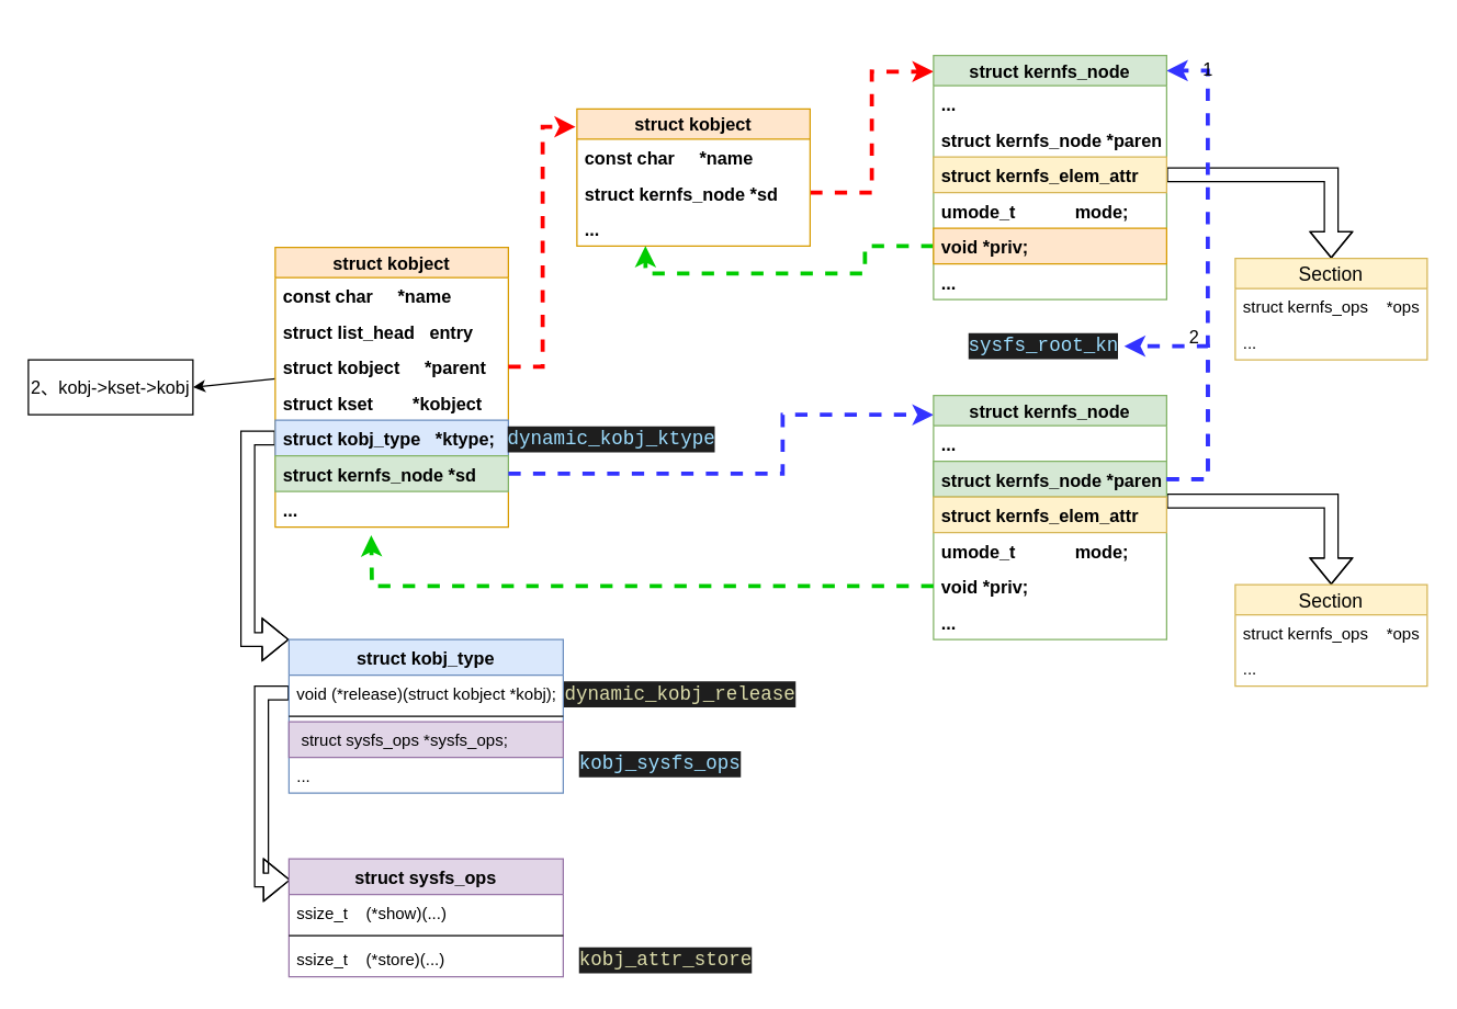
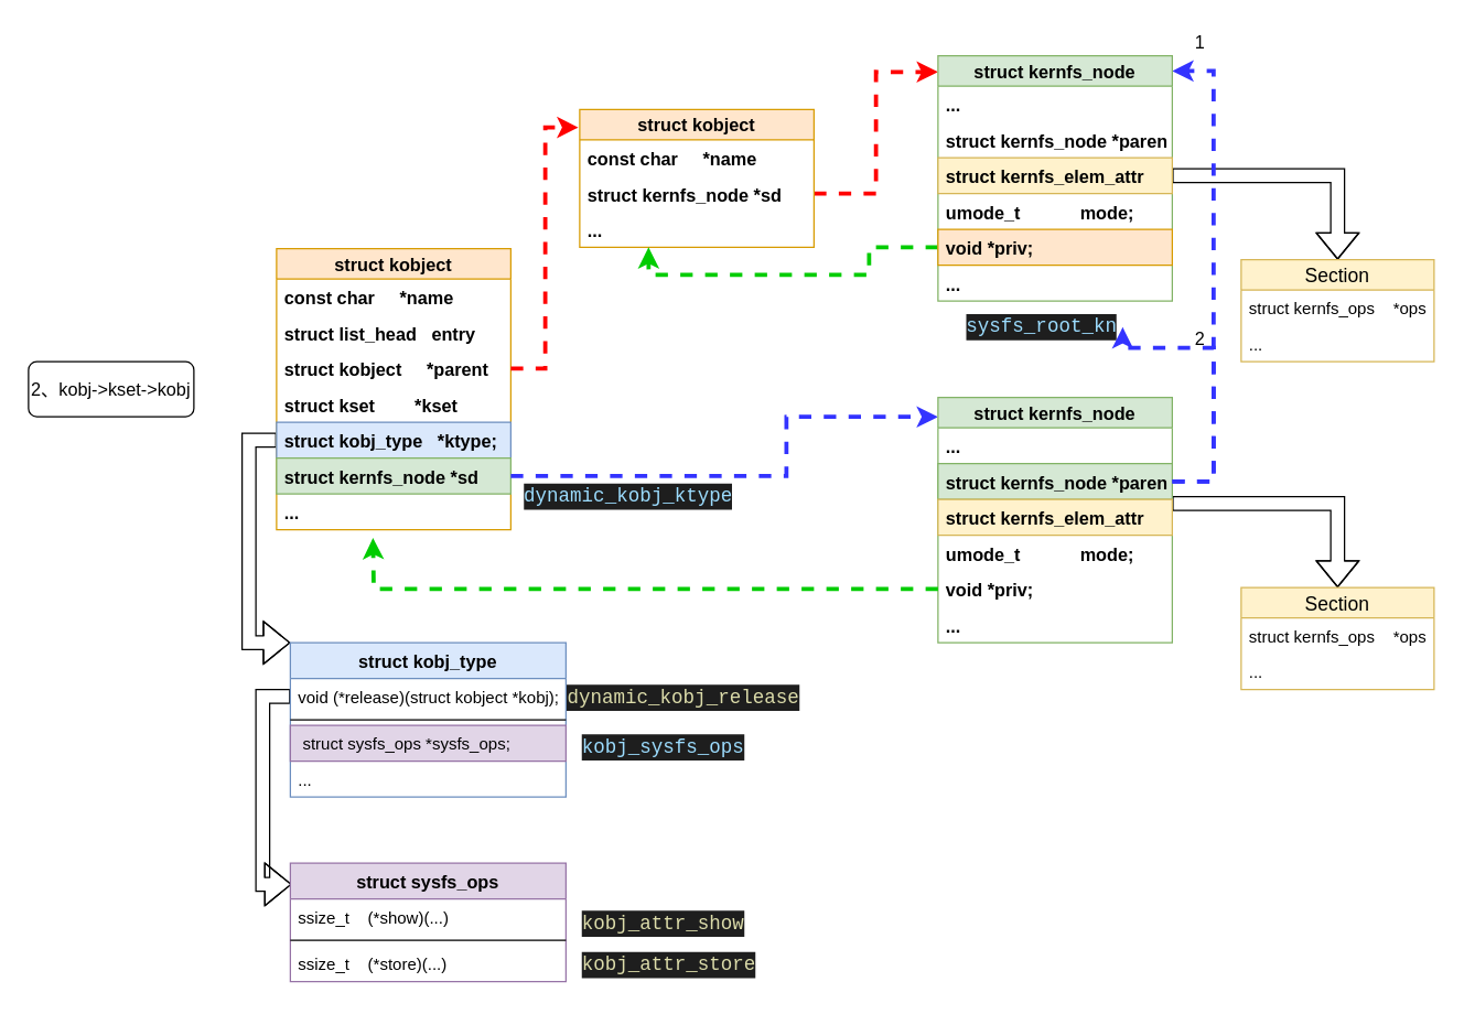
- <mxCell id="62" value="1" style="text;html=1;align=center;verticalAlign=middle;resizable=0;points=[];autosize=1;fontSize=13;fontColor=#000000;" vertex="1" parent="1"><mxGeometry x="870" y="40" width="20" height="20" as="geometry" /></mxCell>
+ <mxCell id="62" value="1" style="text;html=1;align=center;verticalAlign=middle;resizable=0;points=[];autosize=1;fontSize=13;fontColor=#000000;" vertex="1" parent="1"><mxGeometry x="860" y="20" width="20" height="20" as="geometry" /></mxCell>
- <mxCell id="59" value="&lt;div style=&quot;color: rgb(212 , 212 , 212) ; background-color: rgb(30 , 30 , 30) ; font-family: &amp;#34;consolas&amp;#34; , &amp;#34;courier new&amp;#34; , monospace ; font-size: 14px ; line-height: 19px&quot;&gt;&lt;span style=&quot;color: #9cdcfe&quot;&gt;sysfs_root_kn&lt;/span&gt;&lt;/div&gt;" style="text;html=1;align=center;verticalAlign=middle;resizable=0;points=[];autosize=1;fontSize=13;fontColor=#000000;" vertex="1" parent="1"><mxGeometry x="700" y="242" width="120" height="20" as="geometry" /></mxCell>
+ <mxCell id="59" value="&lt;div style=&quot;color: rgb(212 , 212 , 212) ; background-color: rgb(30 , 30 , 30) ; font-family: &amp;#34;consolas&amp;#34; , &amp;#34;courier new&amp;#34; , monospace ; font-size: 14px ; line-height: 19px&quot;&gt;&lt;span style=&quot;color: #9cdcfe&quot;&gt;sysfs_root_kn&lt;/span&gt;&lt;/div&gt;" style="text;html=1;align=center;verticalAlign=middle;resizable=0;points=[];autosize=1;fontSize=13;fontColor=#000000;" vertex="1" parent="1"><mxGeometry x="695" y="227" width="120" height="20" as="geometry" /></mxCell>
- <mxCell id="10" style="edgeStyle=none;rounded=0;orthogonalLoop=1;jettySize=auto;html=1;entryX=1;entryY=0.5;entryDx=0;entryDy=0;fontSize=13;fontColor=#000000;" edge="1" parent="1" source="14" target="9"><mxGeometry relative="1" as="geometry" /></mxCell>
- <mxCell id="9" value="2、kobj-&amp;gt;kset-&amp;gt;kobj" style="whiteSpace=wrap;html=1;fontSize=13;fontColor=#000000;rounded=0;" vertex="1" parent="1"><mxGeometry x="20" y="262" width="120" height="40" as="geometry" /></mxCell>
+ <mxCell id="9" value="2、kobj-&amp;gt;kset-&amp;gt;kobj" style="rounded=1;whiteSpace=wrap;html=1;fontSize=13;fontColor=#000000;" vertex="1" parent="1"><mxGeometry x="20" y="262" width="120" height="40" as="geometry" /></mxCell>
- <mxCell id="15" value="struct kset        *kobject" style="text;strokeColor=none;fillColor=none;spacingLeft=4;spacingRight=4;overflow=hidden;rotatable=0;points=[[0,0.5],[1,0.5]];portConstraint=eastwest;fontSize=13;fontStyle=1" vertex="1" parent="11"><mxGeometry y="100" width="170" height="26" as="geometry" /></mxCell>
+ <mxCell id="15" value="struct kset        *kset" style="text;strokeColor=none;fillColor=none;spacingLeft=4;spacingRight=4;overflow=hidden;rotatable=0;points=[[0,0.5],[1,0.5]];portConstraint=eastwest;fontSize=13;fontStyle=1" vertex="1" parent="11"><mxGeometry y="100" width="170" height="26" as="geometry" /></mxCell>
- <mxCell id="63" value="&lt;div style=&quot;color: rgb(212 , 212 , 212) ; background-color: rgb(30 , 30 , 30) ; font-family: &amp;#34;consolas&amp;#34; , &amp;#34;courier new&amp;#34; , monospace ; font-size: 14px ; line-height: 19px&quot;&gt;&lt;span style=&quot;color: #9cdcfe&quot;&gt;dynamic_kobj_ktype&lt;/span&gt;&lt;/div&gt;" style="text;html=1;align=center;verticalAlign=middle;resizable=0;points=[];autosize=1;fontSize=13;fontColor=#000000;" vertex="1" parent="1"><mxGeometry x="370" y="310" width="150" height="20" as="geometry" /></mxCell>
+ <mxCell id="63" value="&lt;div style=&quot;color: rgb(212 , 212 , 212) ; background-color: rgb(30 , 30 , 30) ; font-family: &amp;#34;consolas&amp;#34; , &amp;#34;courier new&amp;#34; , monospace ; font-size: 14px ; line-height: 19px&quot;&gt;&lt;span style=&quot;color: #9cdcfe&quot;&gt;dynamic_kobj_ktype&lt;/span&gt;&lt;/div&gt;" style="text;html=1;align=center;verticalAlign=middle;resizable=0;points=[];autosize=1;fontSize=13;fontColor=#000000;" vertex="1" parent="1"><mxGeometry x="380" y="350" width="150" height="20" as="geometry" /></mxCell>
- <mxCell id="5" value="&lt;div style=&quot;color: rgb(212, 212, 212); background-color: rgb(30, 30, 30); font-family: consolas, &amp;quot;courier new&amp;quot;, monospace; font-weight: normal; font-size: 14px; line-height: 19px;&quot;&gt;&lt;div&gt;&lt;span style=&quot;color: #9cdcfe&quot;&gt;kobj_sysfs_ops&lt;/span&gt;&lt;/div&gt;&lt;/div&gt;" style="text;whiteSpace=wrap;html=1;fontSize=13;fontColor=#000000;" vertex="1" parent="1"><mxGeometry x="420" y="541" width="130" height="30" as="geometry" /></mxCell>
+ <mxCell id="5" value="&lt;div style=&quot;color: rgb(212, 212, 212); background-color: rgb(30, 30, 30); font-family: consolas, &amp;quot;courier new&amp;quot;, monospace; font-weight: normal; font-size: 14px; line-height: 19px;&quot;&gt;&lt;div&gt;&lt;span style=&quot;color: #9cdcfe&quot;&gt;kobj_sysfs_ops&lt;/span&gt;&lt;/div&gt;&lt;/div&gt;" style="text;whiteSpace=wrap;html=1;fontSize=13;fontColor=#000000;" vertex="1" parent="1"><mxGeometry x="420" y="526" width="130" height="30" as="geometry" /></mxCell>
+ <mxCell id="7" value="&lt;div style=&quot;color: rgb(212, 212, 212); background-color: rgb(30, 30, 30); font-family: consolas, &amp;quot;courier new&amp;quot;, monospace; font-weight: normal; font-size: 14px; line-height: 19px;&quot;&gt;&lt;div&gt;&lt;span style=&quot;color: #dcdcaa&quot;&gt;kobj_attr_show&lt;/span&gt;&lt;/div&gt;&lt;/div&gt;" style="text;whiteSpace=wrap;html=1;fontSize=13;fontColor=#000000;" vertex="1" parent="1"><mxGeometry x="420" y="654" width="130" height="30" as="geometry" /></mxCell>
